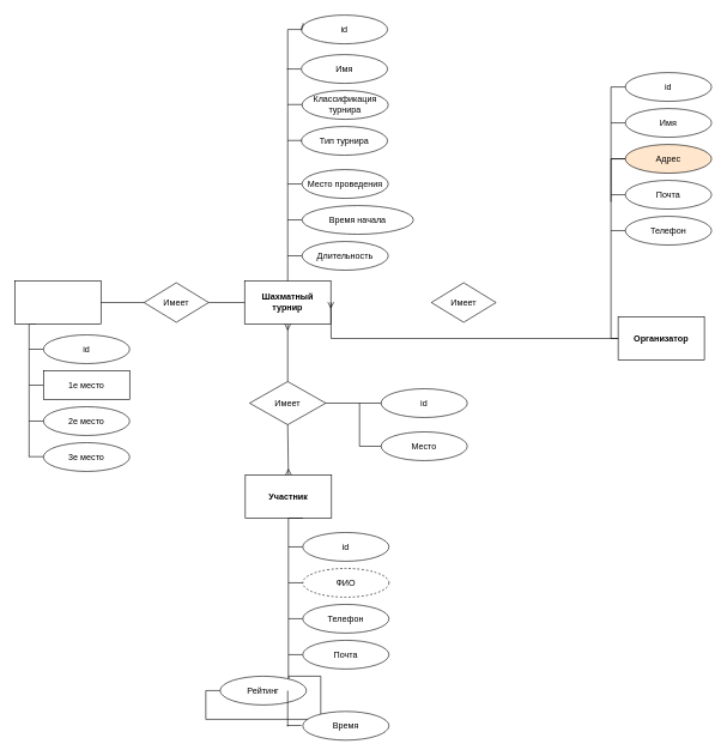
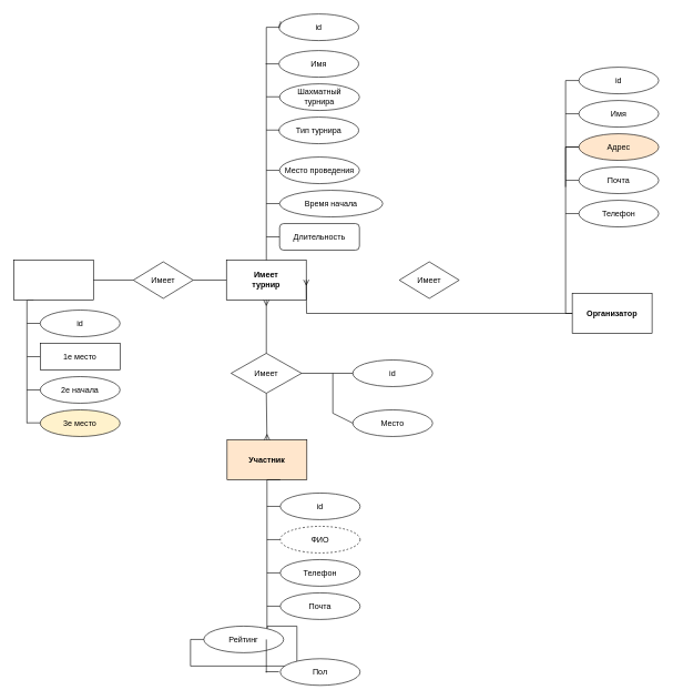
- <mxCell id="15" value="Классификация&lt;br&gt;турнира" style="ellipse;whiteSpace=wrap;html=1;" parent="1" vertex="1"><mxGeometry x="420" y="125" width="120" height="40" as="geometry" /></mxCell>
+ <mxCell id="15" value="Шахматный&lt;br&gt;турнира" style="ellipse;whiteSpace=wrap;html=1;" parent="1" vertex="1"><mxGeometry x="420" y="125" width="120" height="40" as="geometry" /></mxCell>
- <mxCell id="5" value="Длительность" style="ellipse;whiteSpace=wrap;html=1;" parent="1" vertex="1"><mxGeometry x="420" y="335" width="120" height="40" as="geometry" /></mxCell>
+ <mxCell id="5" value="Длительность" style="whiteSpace=wrap;html=1;rounded=1;" parent="1" vertex="1"><mxGeometry x="420" y="335" width="120" height="40" as="geometry" /></mxCell>
- <mxCell id="3" value="&lt;b&gt;Шахматный &lt;br&gt;турнир&lt;/b&gt;" style="rounded=0;whiteSpace=wrap;html=1;" parent="1" vertex="1"><mxGeometry x="340" y="390" width="120" height="60" as="geometry" /></mxCell>
+ <mxCell id="3" value="&lt;b&gt;Имеет &lt;br&gt;турнир&lt;/b&gt;" style="rounded=0;whiteSpace=wrap;html=1;" parent="1" vertex="1"><mxGeometry x="340" y="390" width="120" height="60" as="geometry" /></mxCell>
- <mxCell id="55" value="2е место" style="ellipse;whiteSpace=wrap;html=1;" parent="1" vertex="1"><mxGeometry x="60" y="565" width="120" height="40" as="geometry" /></mxCell>
+ <mxCell id="55" value="2е начала" style="ellipse;whiteSpace=wrap;html=1;" parent="1" vertex="1"><mxGeometry x="60" y="565" width="120" height="40" as="geometry" /></mxCell>
- <mxCell id="51" value="Место" style="ellipse;whiteSpace=wrap;html=1;" parent="1" vertex="1"><mxGeometry x="530" y="600" width="120" height="40" as="geometry" /></mxCell>
+ <mxCell id="51" value="Место" style="ellipse;whiteSpace=wrap;html=1;" parent="1" vertex="1"><mxGeometry x="530" y="615" width="120" height="40" as="geometry" /></mxCell>
- <mxCell id="56" value="3е место" style="ellipse;whiteSpace=wrap;html=1;" parent="1" vertex="1"><mxGeometry x="60" y="615" width="120" height="40" as="geometry" /></mxCell>
+ <mxCell id="56" value="3е место" style="ellipse;whiteSpace=wrap;html=1;fillColor=#fff2cc;" parent="1" vertex="1"><mxGeometry x="60" y="615" width="120" height="40" as="geometry" /></mxCell>
- <mxCell id="30" value="&lt;span style=&quot;font-weight: 700&quot;&gt;Участник&lt;/span&gt;" style="rounded=0;whiteSpace=wrap;html=1;" parent="1" vertex="1"><mxGeometry x="341" y="660" width="120" height="60" as="geometry" /></mxCell>
+ <mxCell id="30" value="&lt;span style=&quot;font-weight: 700&quot;&gt;Участник&lt;/span&gt;" style="rounded=0;whiteSpace=wrap;html=1;fillColor=#ffe6cc;" parent="1" vertex="1"><mxGeometry x="341" y="660" width="120" height="60" as="geometry" /></mxCell>
- <mxCell id="64" value="Время" style="ellipse;whiteSpace=wrap;html=1;" parent="1" vertex="1"><mxGeometry x="421" y="989" width="120" height="40" as="geometry" /></mxCell>
+ <mxCell id="64" value="Пол" style="ellipse;whiteSpace=wrap;html=1;" parent="1" vertex="1"><mxGeometry x="421" y="989" width="120" height="40" as="geometry" /></mxCell>
